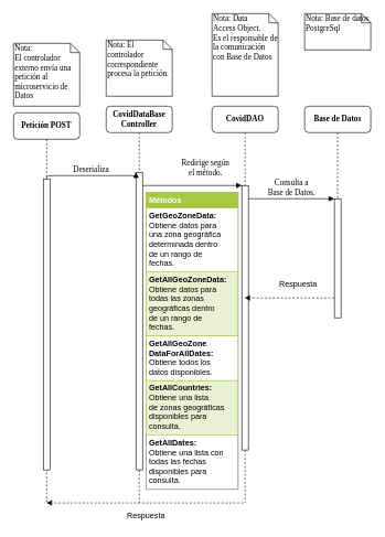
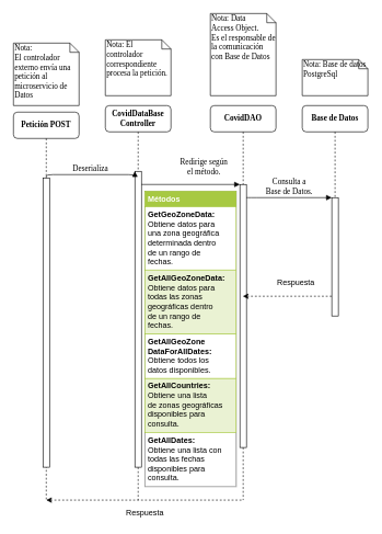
- <mxCell id="16" value="Nota: Base de datos PostgreSql" style="shape=note;whiteSpace=wrap;html=1;size=14;verticalAlign=top;align=left;spacingTop=-6;rounded=0;shadow=0;comic=0;labelBackgroundColor=none;strokeWidth=1;fontFamily=Verdana;fontSize=12" parent="1" vertex="1"><mxGeometry x="460" y="20" width="100" height="55" as="geometry" /></mxCell>
+ <mxCell id="16" value="Nota: Base de datos PostgreSql" style="shape=note;whiteSpace=wrap;html=1;size=14;verticalAlign=top;align=left;spacingTop=-6;rounded=0;shadow=0;comic=0;labelBackgroundColor=none;strokeWidth=1;fontFamily=Verdana;fontSize=12" parent="1" vertex="1"><mxGeometry x="460" y="90" width="100" height="55" as="geometry" /></mxCell>
